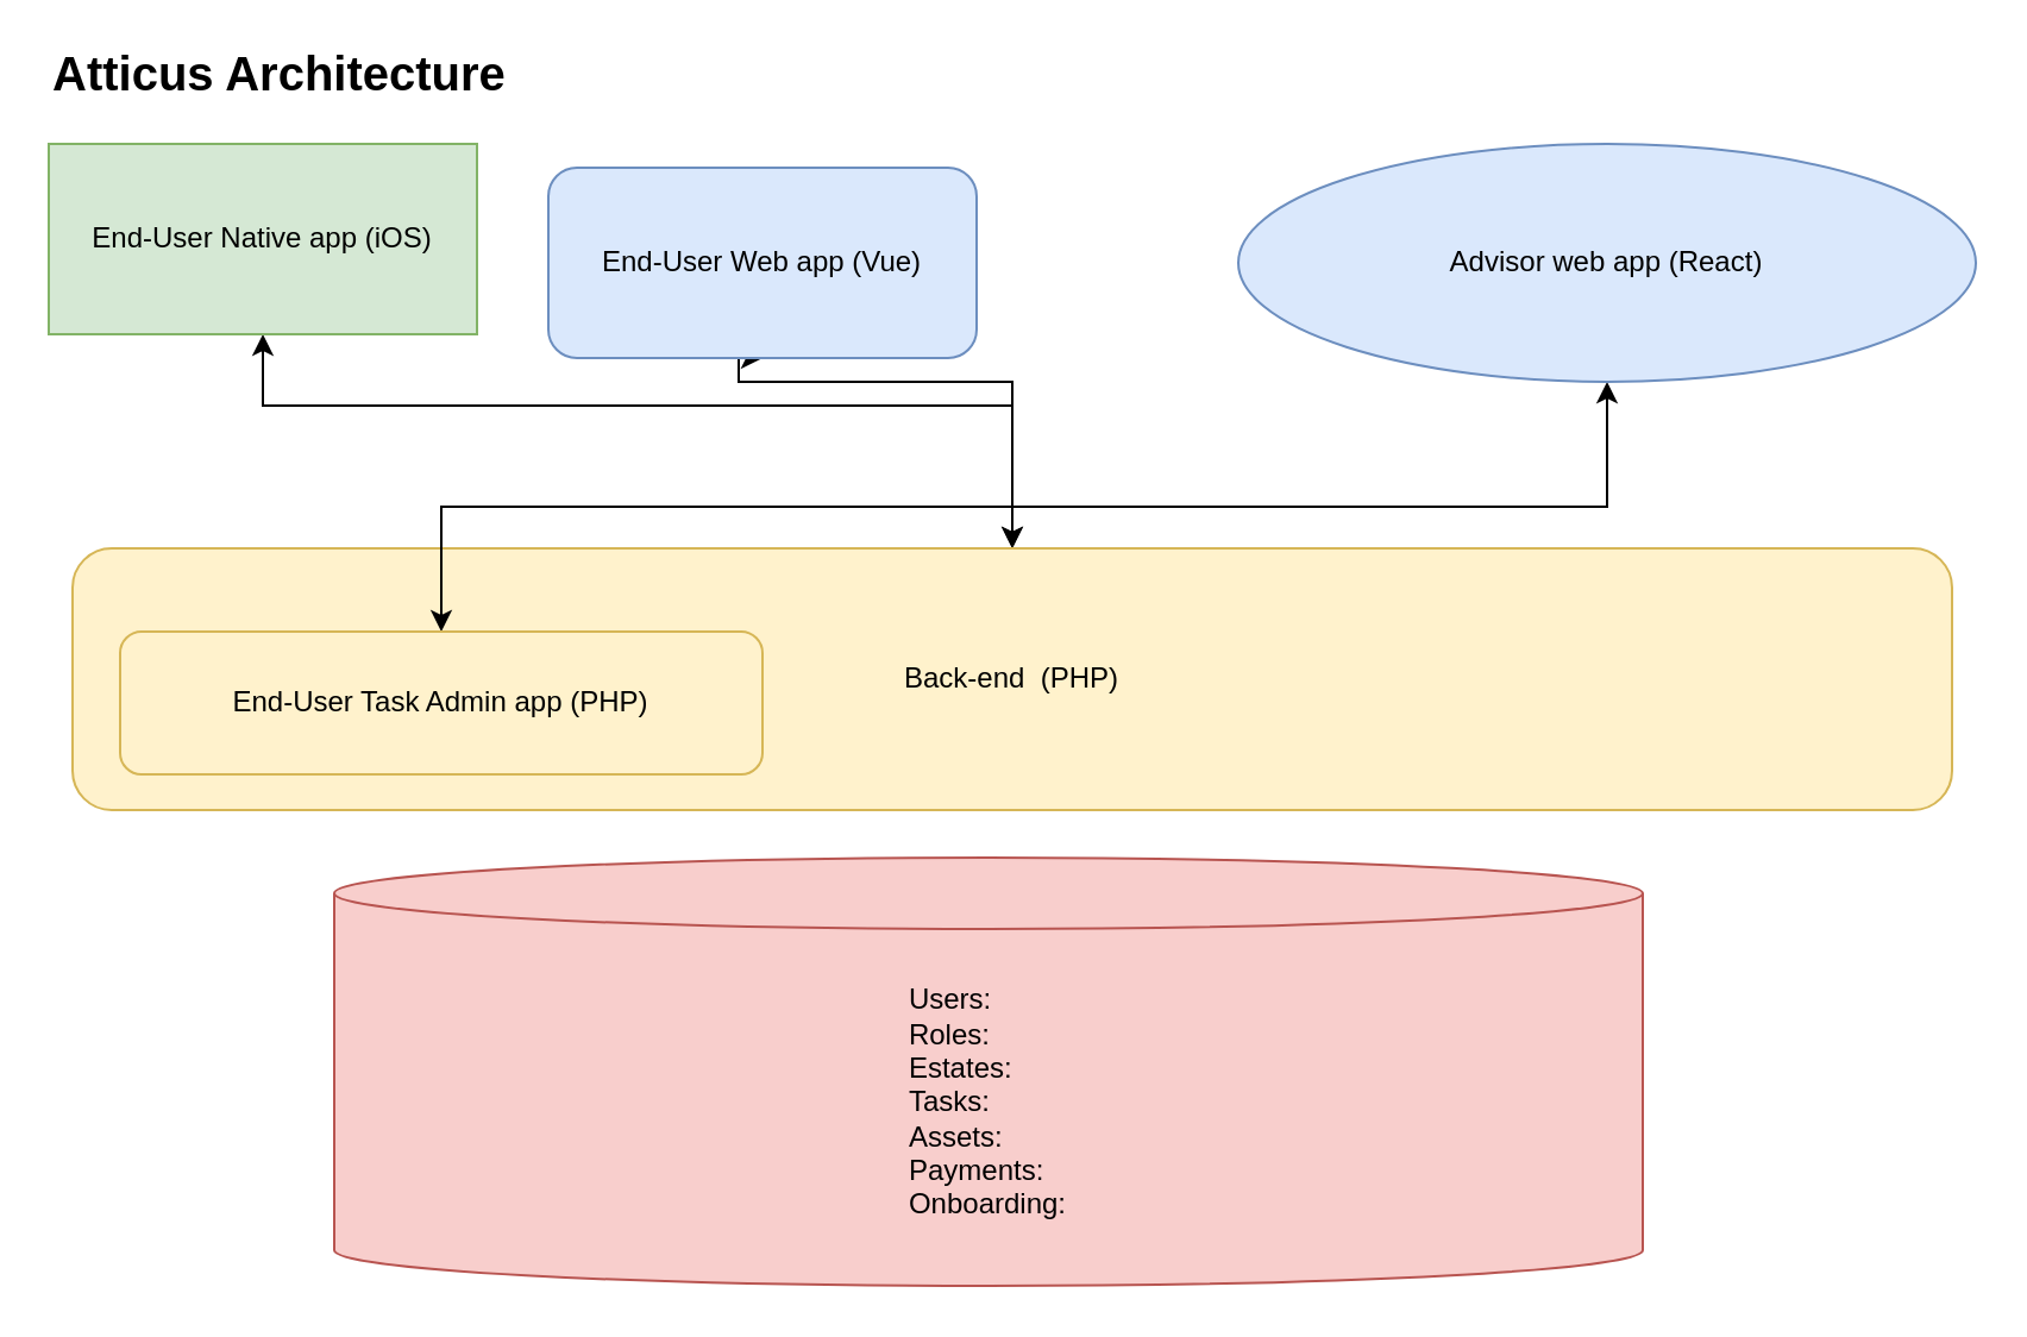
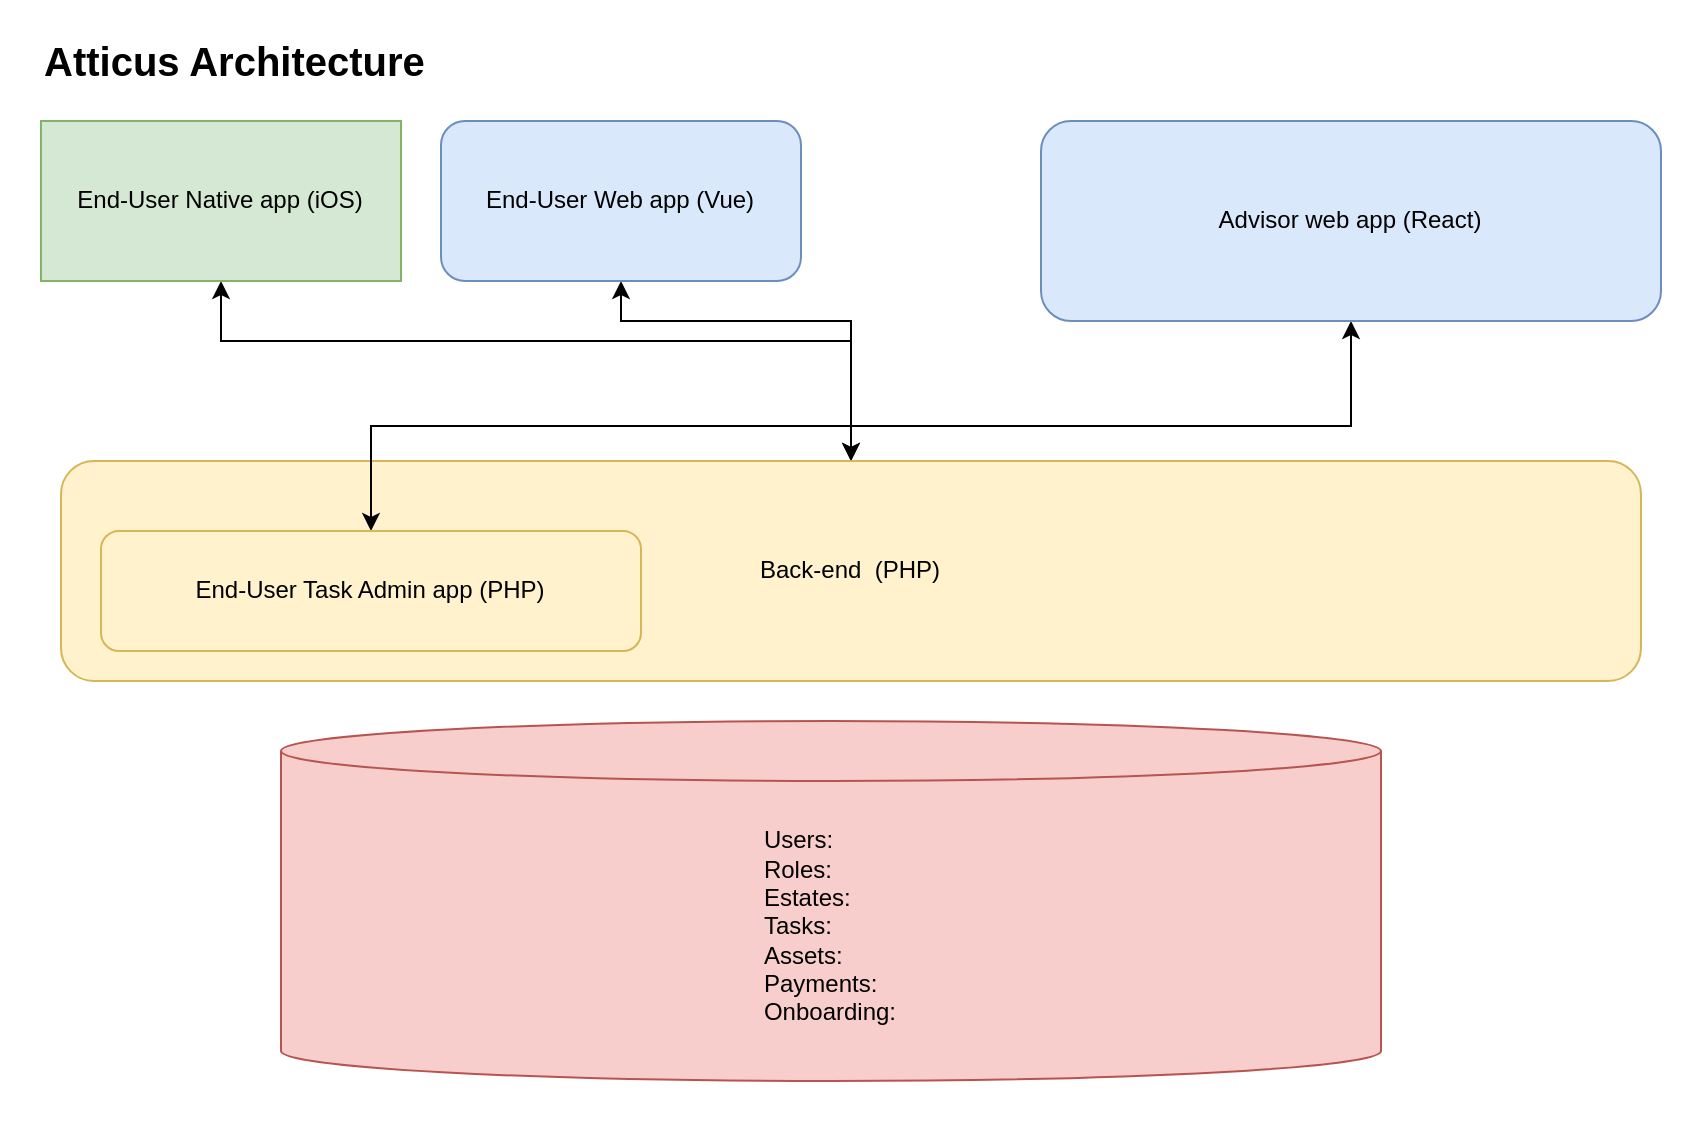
- <mxCell id="4" value="End-User Web app (Vue)&lt;br&gt;" style="rounded=1;whiteSpace=wrap;html=1;fillColor=#dae8fc;strokeColor=#6c8ebf;" vertex="1" parent="1"><mxGeometry x="230" y="70" width="180" height="80" as="geometry" /></mxCell>
+ <mxCell id="4" value="End-User Web app (Vue)&lt;br&gt;" style="rounded=1;whiteSpace=wrap;html=1;fillColor=#dae8fc;strokeColor=#6c8ebf;" vertex="1" parent="1"><mxGeometry x="220" y="60" width="180" height="80" as="geometry" /></mxCell>
- <mxCell id="9" value="Advisor web app (React)" style="ellipse;whiteSpace=wrap;html=1;fillColor=#dae8fc;strokeColor=#6c8ebf;" vertex="1" parent="1"><mxGeometry x="520" y="60" width="310" height="100" as="geometry" /></mxCell>
+ <mxCell id="9" value="Advisor web app (React)" style="rounded=1;whiteSpace=wrap;html=1;fillColor=#dae8fc;strokeColor=#6c8ebf;" vertex="1" parent="1"><mxGeometry x="520" y="60" width="310" height="100" as="geometry" /></mxCell>
